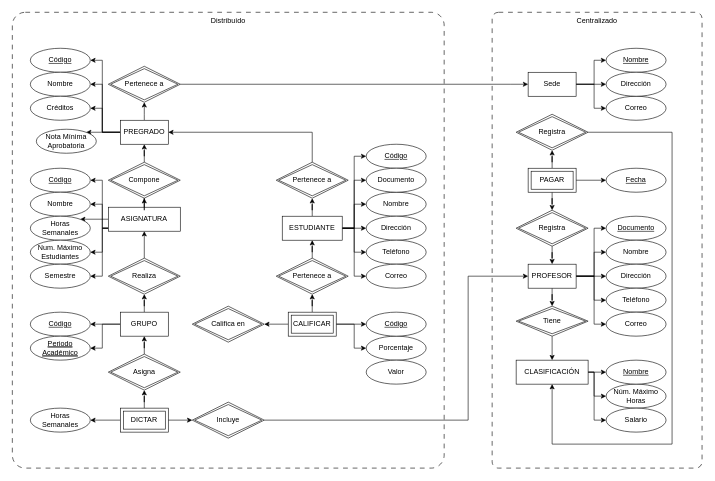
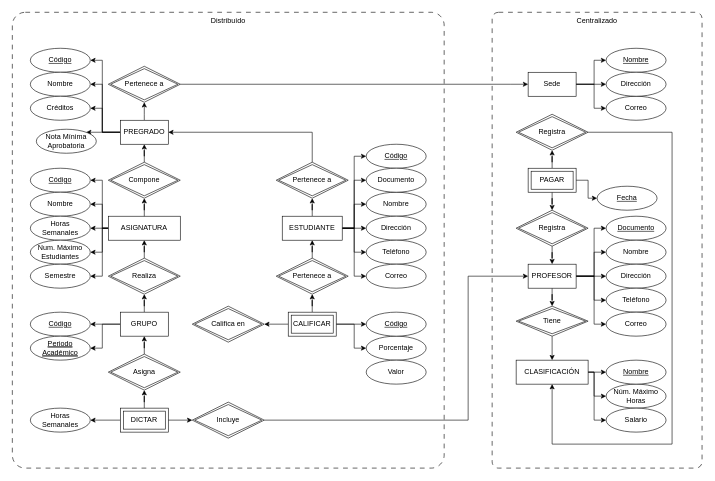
- <mxCell id="79" value="Fecha" style="ellipse;whiteSpace=wrap;html=1;align=center;fontStyle=4;" parent="1" vertex="1"><mxGeometry x="1010" y="280" width="100" height="40" as="geometry" /></mxCell>
+ <mxCell id="79" value="Fecha" style="ellipse;whiteSpace=wrap;html=1;align=center;fontStyle=4;" parent="1" vertex="1"><mxGeometry x="995" y="310" width="100" height="40" as="geometry" /></mxCell>
- <mxCell id="16" value="ASIGNATURA" style="rounded=0;whiteSpace=wrap;html=1;" parent="1" vertex="1"><mxGeometry x="180" y="345" width="120" height="40" as="geometry" /></mxCell>
+ <mxCell id="16" value="ASIGNATURA" style="rounded=0;whiteSpace=wrap;html=1;" parent="1" vertex="1"><mxGeometry x="180" y="360" width="120" height="40" as="geometry" /></mxCell>
